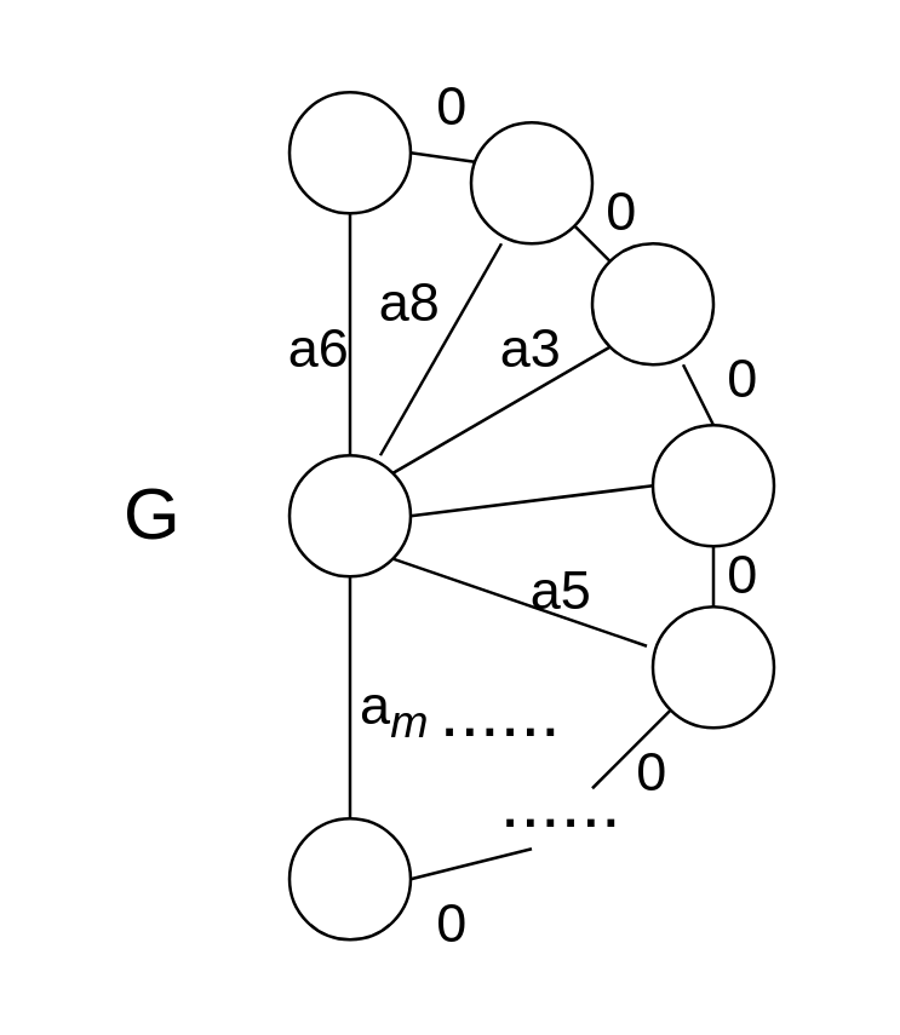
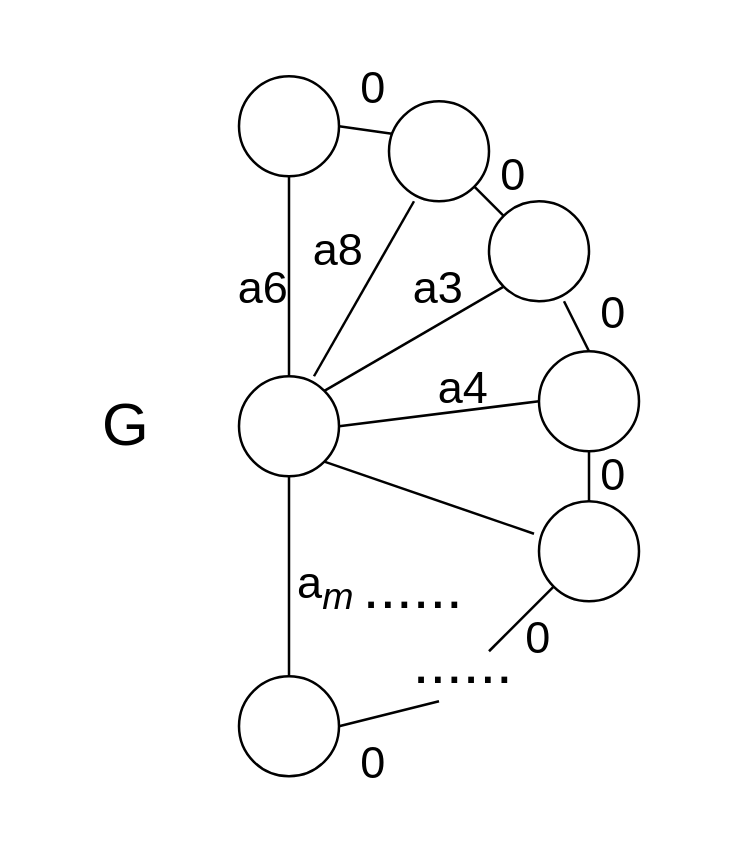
+ <mxCell id="20" value="a4" style="text;html=1;strokeColor=none;fillColor=none;align=center;verticalAlign=middle;whiteSpace=wrap;rounded=0;fontSize=18;" vertex="1" parent="1"><mxGeometry x="155" y="140" width="60" height="30" as="geometry" /></mxCell>
- <mxCell id="21" value="a5" style="text;html=1;strokeColor=none;fillColor=none;align=center;verticalAlign=middle;whiteSpace=wrap;rounded=0;fontSize=18;" vertex="1" parent="1"><mxGeometry x="155" y="180" width="60" height="30" as="geometry" /></mxCell>
